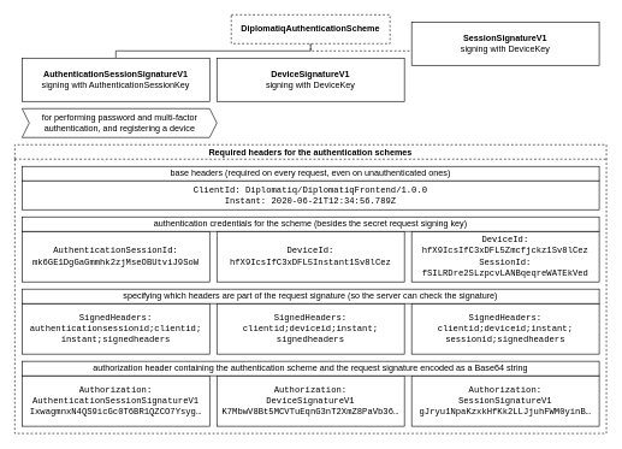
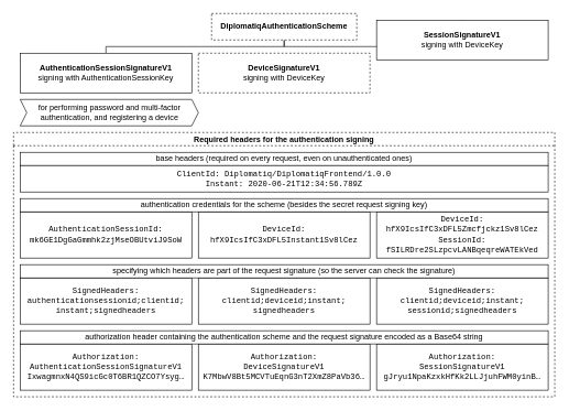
- <mxCell id="2" style="edgeStyle=orthogonalEdgeStyle;rounded=0;orthogonalLoop=1;jettySize=auto;html=1;exitX=0.5;exitY=1;exitDx=0;exitDy=0;entryX=0.5;entryY=0;entryDx=0;entryDy=0;endArrow=none;endFill=0;dashed=1;" parent="1" source="4" target="6" edge="1"><mxGeometry relative="1" as="geometry"><Array as="points"><mxPoint x="430" y="70" /><mxPoint x="700" y="70" /></Array></mxGeometry></mxCell>
+ <mxCell id="2" style="edgeStyle=orthogonalEdgeStyle;rounded=0;orthogonalLoop=1;jettySize=auto;html=1;exitX=0.5;exitY=1;exitDx=0;exitDy=0;entryX=0.5;entryY=0;entryDx=0;entryDy=0;endArrow=none;endFill=0;" parent="1" source="4" target="6" edge="1"><mxGeometry relative="1" as="geometry"><Array as="points"><mxPoint x="430" y="70" /><mxPoint x="700" y="70" /></Array></mxGeometry></mxCell>
- <mxCell id="7" value="&lt;b&gt;DeviceSignatureV1&lt;/b&gt;&lt;br&gt;signing with DeviceKey" style="rounded=0;whiteSpace=wrap;html=1;" parent="1" vertex="1"><mxGeometry x="300" y="80" width="260" height="60" as="geometry" /></mxCell>
+ <mxCell id="7" value="&lt;b&gt;DeviceSignatureV1&lt;/b&gt;&lt;br&gt;signing with DeviceKey" style="rounded=0;whiteSpace=wrap;html=1;dashed=1;" parent="1" vertex="1"><mxGeometry x="300" y="80" width="260" height="60" as="geometry" /></mxCell>
- <mxCell id="22" value="Required headers for the authentication schemes" style="swimlane;rounded=0;startSize=20;dashed=1;" parent="1" vertex="1"><mxGeometry y="200" width="820" height="400" as="geometry" x="20" /></mxCell>
+ <mxCell id="22" value="Required headers for the authentication signing" style="swimlane;rounded=0;startSize=20;dashed=1;" parent="1" vertex="1"><mxGeometry y="200" width="820" height="400" as="geometry" x="20" /></mxCell>
